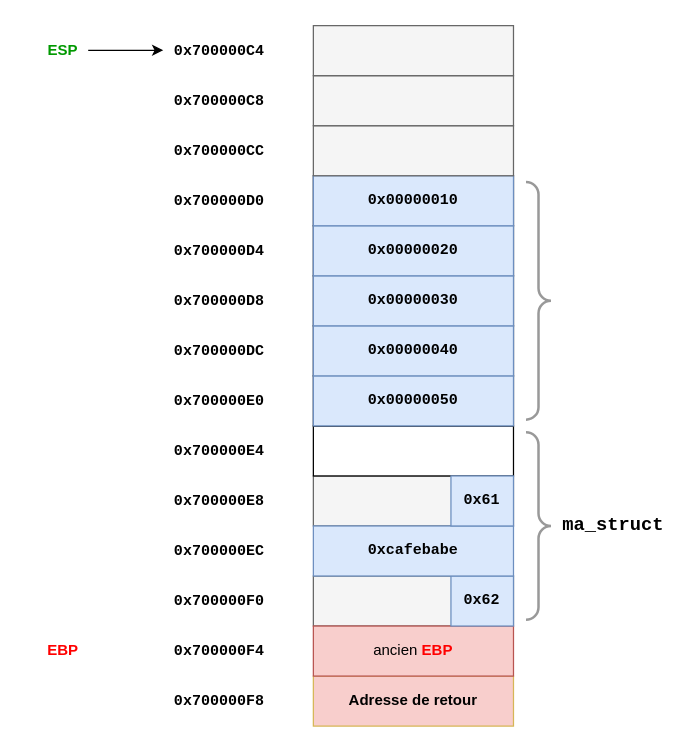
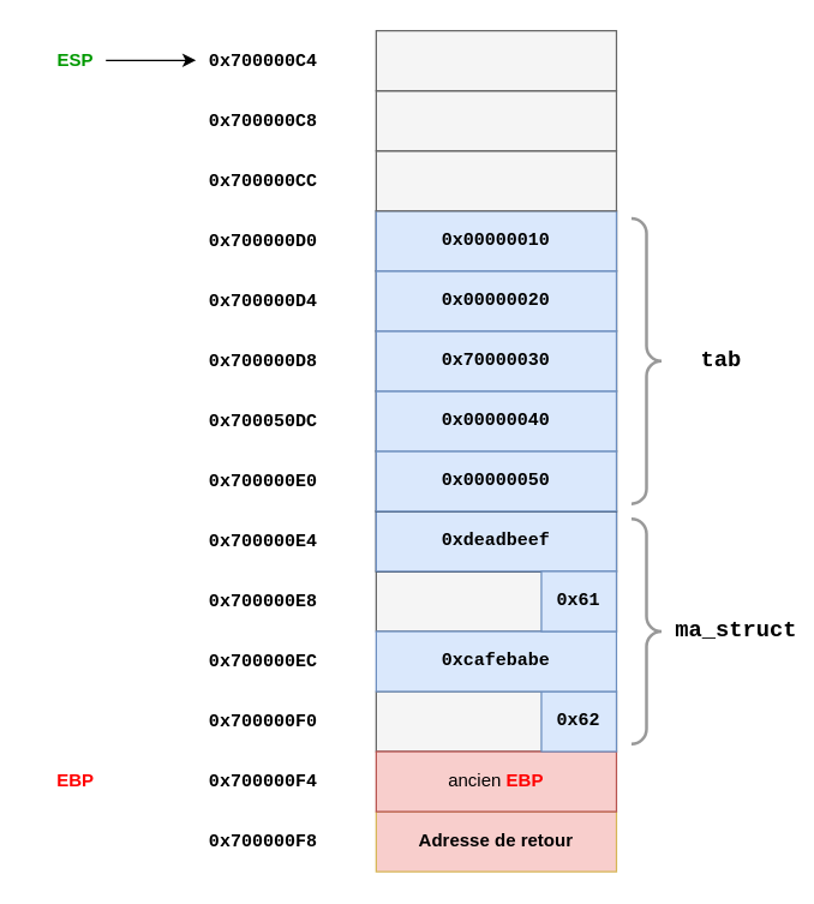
- <mxCell id="27" value="0x00000030" style="rounded=0;whiteSpace=wrap;html=1;fillColor=#dae8fc;strokeColor=#6c8ebf;fontFamily=Courier New;fontStyle=1" vertex="1" parent="1"><mxGeometry x="250" width="160" height="40" as="geometry" y="220" /></mxCell>
+ <mxCell id="27" value="0x70000030" style="rounded=0;whiteSpace=wrap;html=1;fillColor=#dae8fc;strokeColor=#6c8ebf;fontFamily=Courier New;fontStyle=1" vertex="1" parent="1"><mxGeometry x="250" width="160" height="40" as="geometry" y="220" /></mxCell>
+ <mxCell id="43" value="&lt;b&gt;&lt;font face=&quot;Courier New&quot; style=&quot;font-size: 15px;&quot;&gt;tab&lt;/font&gt;&lt;/b&gt;" style="text;html=1;strokeColor=none;fillColor=none;align=center;verticalAlign=middle;whiteSpace=wrap;rounded=0;" vertex="1" parent="1"><mxGeometry x="450" y="225" width="60" height="30" as="geometry" /></mxCell>
- <mxCell id="34" value="&lt;b&gt;&lt;font face=&quot;Courier New&quot;&gt;0x700000DC&lt;/font&gt;&lt;/b&gt;" style="text;html=1;strokeColor=none;fillColor=none;align=center;verticalAlign=middle;whiteSpace=wrap;rounded=0;" vertex="1" parent="1"><mxGeometry x="130" y="265" width="90" height="30" as="geometry" /></mxCell>
+ <mxCell id="34" value="&lt;b&gt;&lt;font face=&quot;Courier New&quot;&gt;0x700050DC&lt;/font&gt;&lt;/b&gt;" style="text;html=1;strokeColor=none;fillColor=none;align=center;verticalAlign=middle;whiteSpace=wrap;rounded=0;" vertex="1" parent="1"><mxGeometry x="130" y="265" width="90" height="30" as="geometry" /></mxCell>
+ <mxCell id="17" value="0xdeadbeef" style="rounded=0;whiteSpace=wrap;html=1;fillColor=#dae8fc;strokeColor=#6c8ebf;fontFamily=Courier New;fontStyle=1" parent="1" vertex="1"><mxGeometry x="250" y="340" width="160" height="40" as="geometry" /></mxCell>
